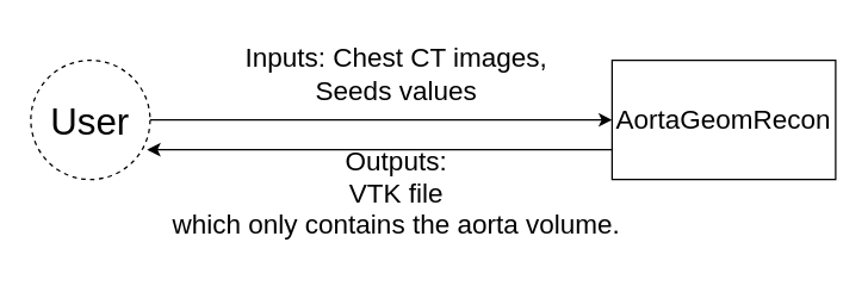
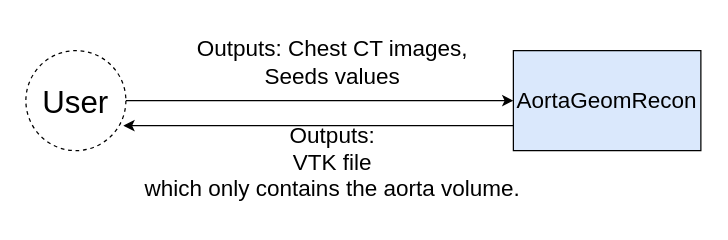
- <mxCell id="6" value="Inputs: Chest CT images,&lt;br&gt;Seeds values" style="text;html=1;align=center;verticalAlign=middle;resizable=0;points=[];autosize=1;strokeColor=none;fillColor=none;fontSize=18;" vertex="1" parent="1"><mxGeometry x="150" y="20" width="230" height="60" as="geometry" /></mxCell>
+ <mxCell id="6" value="Outputs: Chest CT images,&lt;br&gt;Seeds values" style="text;html=1;align=center;verticalAlign=middle;resizable=0;points=[];autosize=1;strokeColor=none;fillColor=none;fontSize=18;" vertex="1" parent="1"><mxGeometry x="150" y="20" width="230" height="60" as="geometry" /></mxCell>
- <mxCell id="3" value="&lt;font style=&quot;font-size: 18px;&quot;&gt;AortaGeomRecon&lt;/font&gt;" style="rounded=0;whiteSpace=wrap;html=1;" vertex="1" parent="1"><mxGeometry x="410" y="40" width="150" height="80" as="geometry" /></mxCell>
+ <mxCell id="3" value="&lt;font style=&quot;font-size: 18px;&quot;&gt;AortaGeomRecon&lt;/font&gt;" style="rounded=0;whiteSpace=wrap;html=1;fillColor=#dae8fc;" vertex="1" parent="1"><mxGeometry x="410" y="40" width="150" height="80" as="geometry" /></mxCell>
